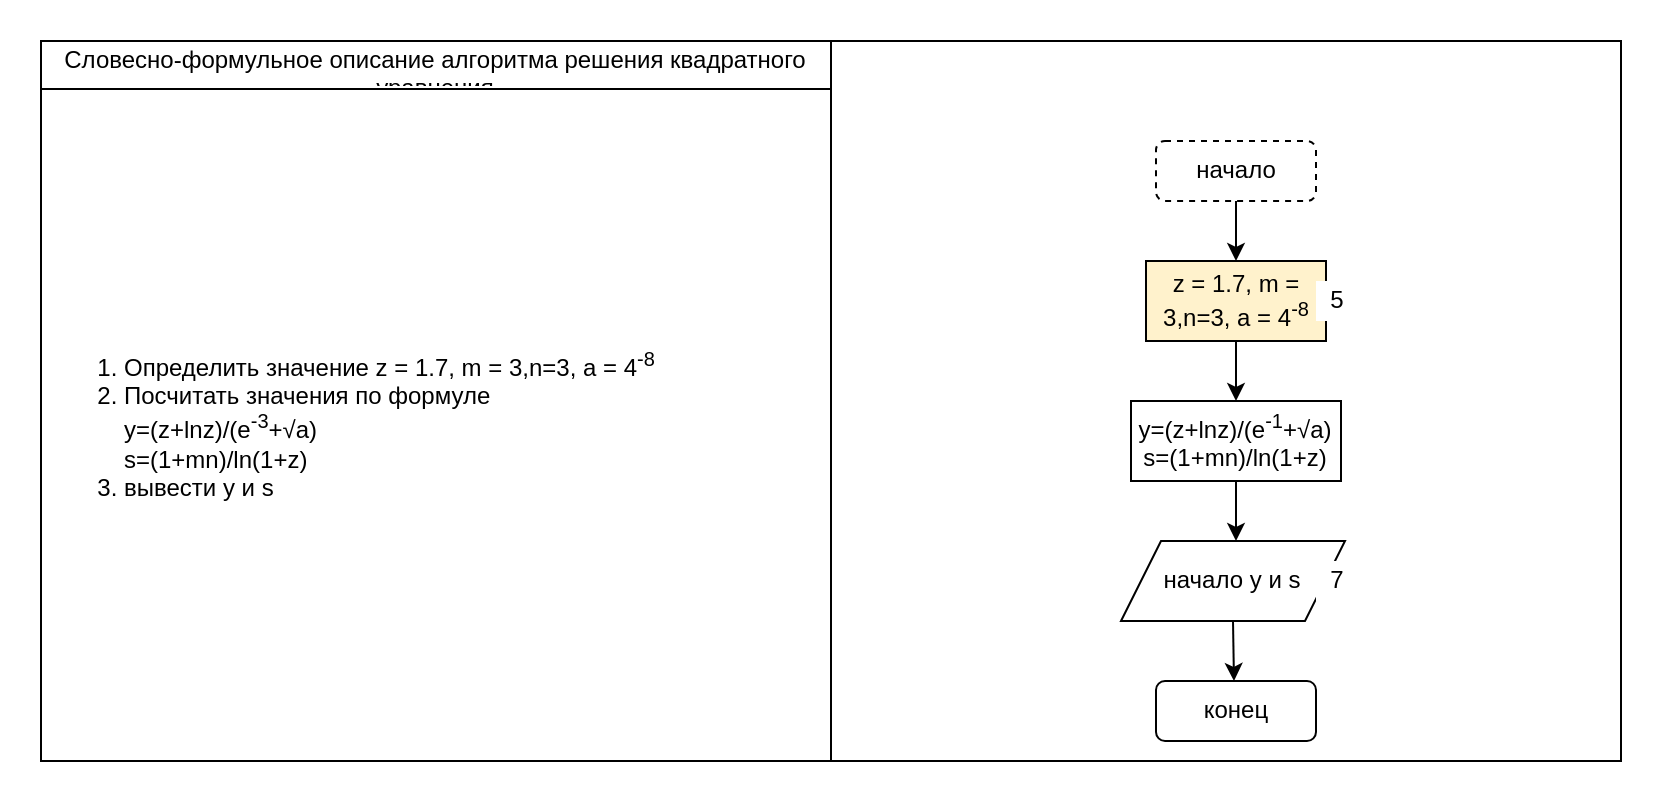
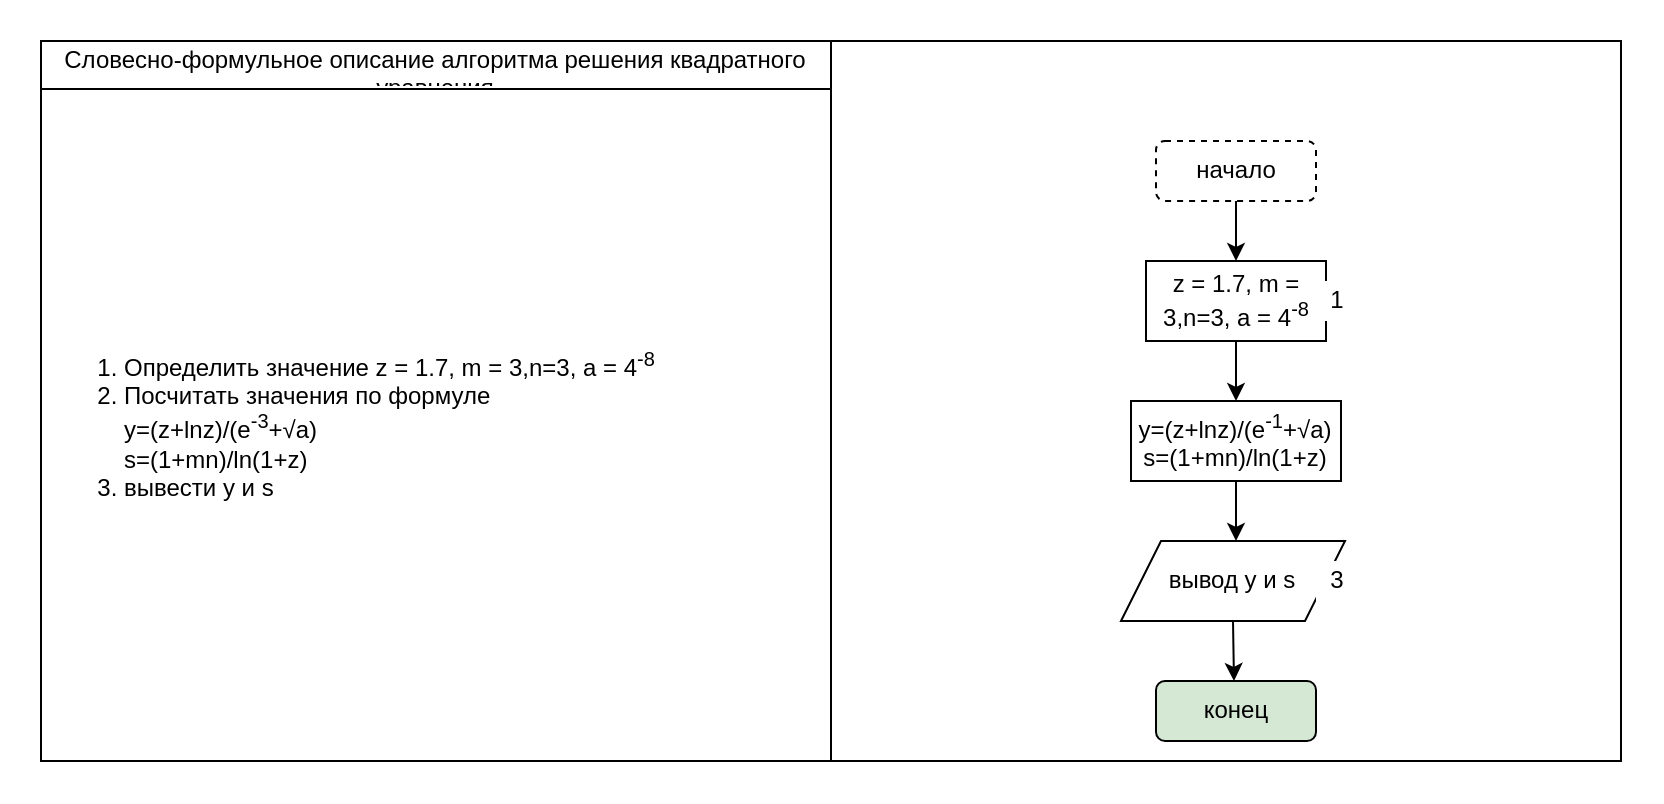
- <mxCell id="11" value="z = 1.7, m = 3,n=3, a = 4&lt;sup&gt;-8&lt;/sup&gt;" style="rounded=0;whiteSpace=wrap;html=1;fillColor=#fff2cc;" vertex="1" parent="1"><mxGeometry x="572.5" y="130" width="90" height="40" as="geometry" /></mxCell>
+ <mxCell id="11" value="z = 1.7, m = 3,n=3, a = 4&lt;sup&gt;-8&lt;/sup&gt;" style="rounded=0;whiteSpace=wrap;html=1;" vertex="1" parent="1"><mxGeometry x="572.5" y="130" width="90" height="40" as="geometry" /></mxCell>
- <mxCell id="17" value="5" style="text;html=1;align=center;verticalAlign=middle;resizable=0;points=[];autosize=1;strokeColor=none;fillColor=#FFFFFF;" vertex="1" parent="1"><mxGeometry x="657.5" y="140" width="20" height="20" as="geometry" /></mxCell>
+ <mxCell id="17" value="1" style="text;html=1;align=center;verticalAlign=middle;resizable=0;points=[];autosize=1;strokeColor=none;fillColor=#FFFFFF;" vertex="1" parent="1"><mxGeometry x="657.5" y="140" width="20" height="20" as="geometry" /></mxCell>
- <mxCell id="15" value="начало y и s" style="shape=parallelogram;perimeter=parallelogramPerimeter;whiteSpace=wrap;html=1;fixedSize=1;" vertex="1" parent="1"><mxGeometry x="560" y="270" width="112" height="40" as="geometry" /></mxCell>
+ <mxCell id="15" value="вывод y и s" style="shape=parallelogram;perimeter=parallelogramPerimeter;whiteSpace=wrap;html=1;fixedSize=1;" vertex="1" parent="1"><mxGeometry x="560" y="270" width="112" height="40" as="geometry" /></mxCell>
- <mxCell id="18" value="7" style="text;html=1;align=center;verticalAlign=middle;resizable=0;points=[];autosize=1;strokeColor=none;fillColor=#FFFFFF;" vertex="1" parent="1"><mxGeometry x="657.5" y="280" width="20" height="20" as="geometry" /></mxCell>
+ <mxCell id="18" value="3" style="text;html=1;align=center;verticalAlign=middle;resizable=0;points=[];autosize=1;strokeColor=none;fillColor=#FFFFFF;" vertex="1" parent="1"><mxGeometry x="657.5" y="280" width="20" height="20" as="geometry" /></mxCell>
- <mxCell id="16" value="конец" style="rounded=1;whiteSpace=wrap;html=1;" vertex="1" parent="1"><mxGeometry x="577.5" y="340" width="80" height="30" as="geometry" /></mxCell>
+ <mxCell id="16" value="конец" style="rounded=1;whiteSpace=wrap;html=1;fillColor=#d5e8d4;" vertex="1" parent="1"><mxGeometry x="577.5" y="340" width="80" height="30" as="geometry" /></mxCell>
